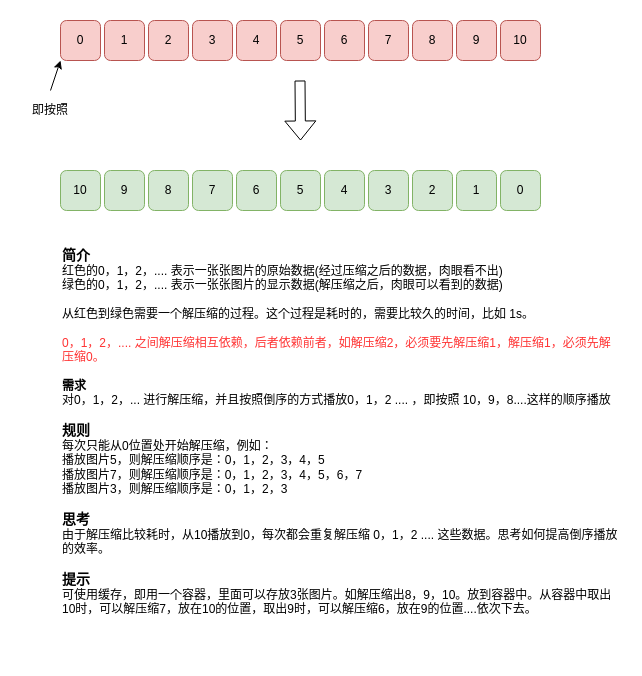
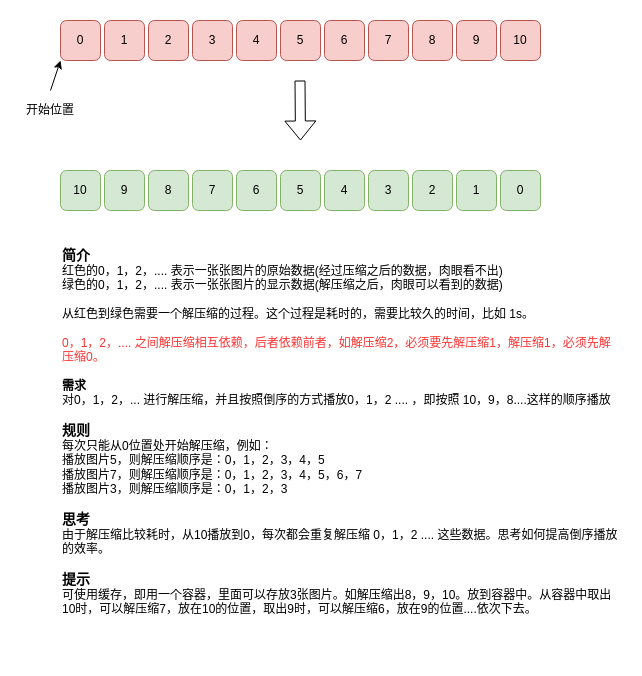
- <mxCell id="14" value="即按照" style="text;html=1;strokeColor=none;fillColor=none;align=center;verticalAlign=middle;whiteSpace=wrap;rounded=0;" vertex="1" parent="1"><mxGeometry x="20" y="100" width="60" height="20" as="geometry" /></mxCell>
+ <mxCell id="14" value="开始位置" style="text;html=1;strokeColor=none;fillColor=none;align=center;verticalAlign=middle;whiteSpace=wrap;rounded=0;" vertex="1" parent="1"><mxGeometry x="20" y="100" width="60" height="20" as="geometry" /></mxCell>
